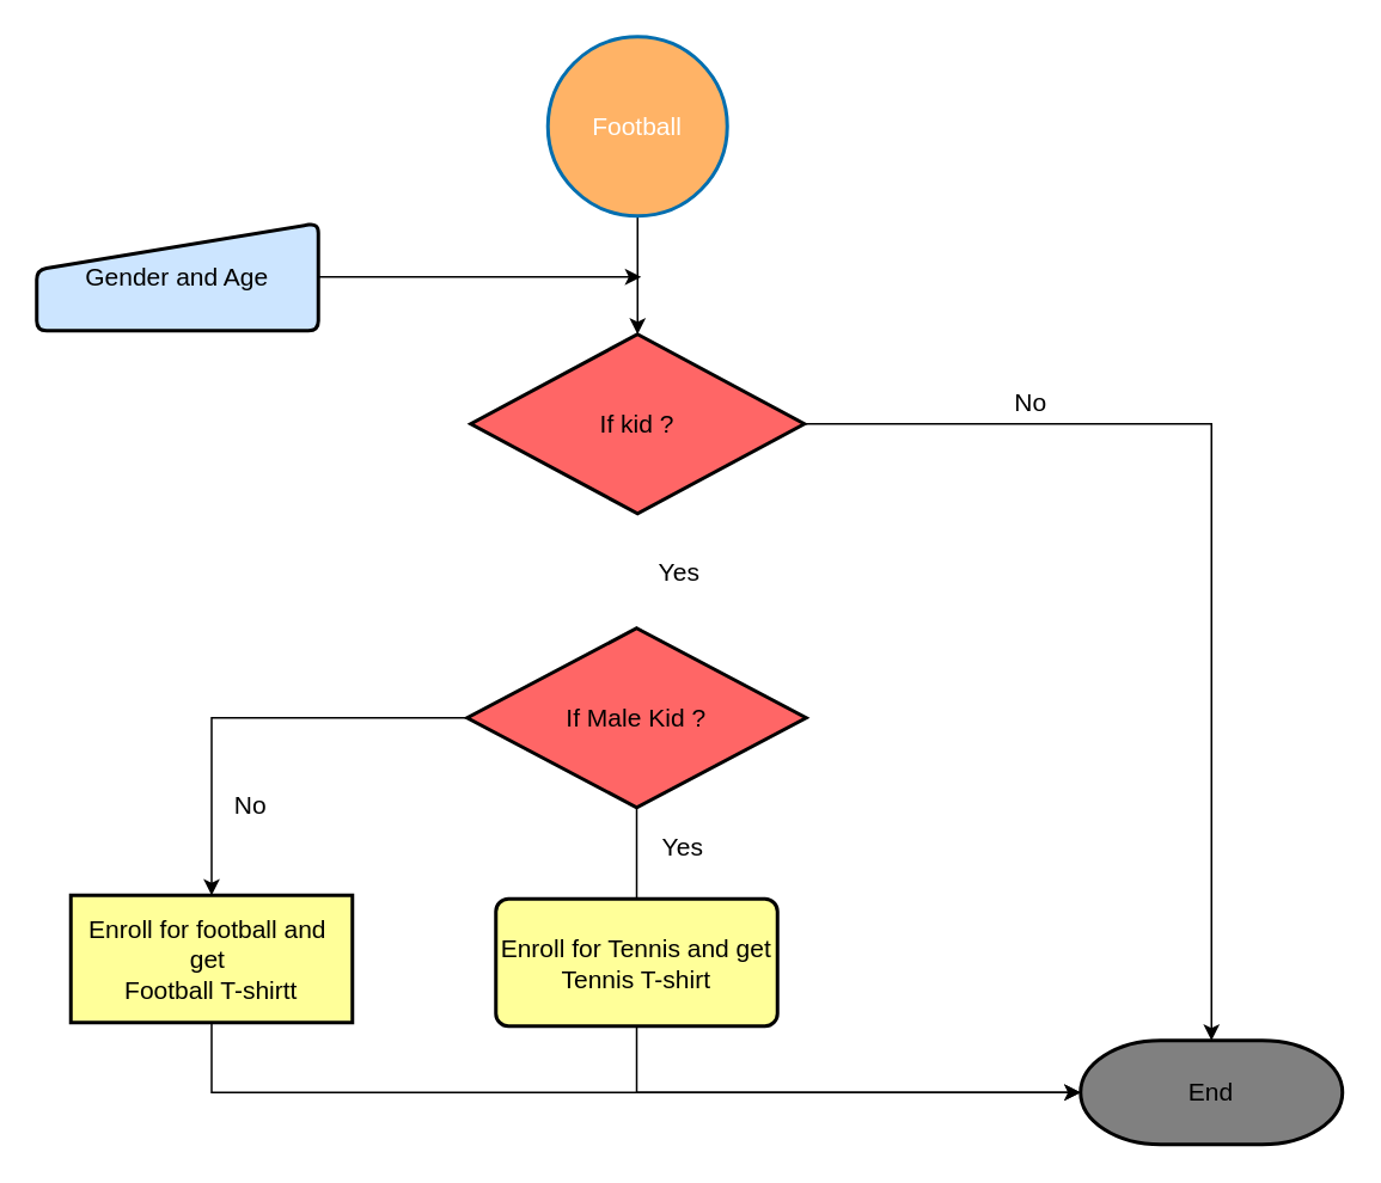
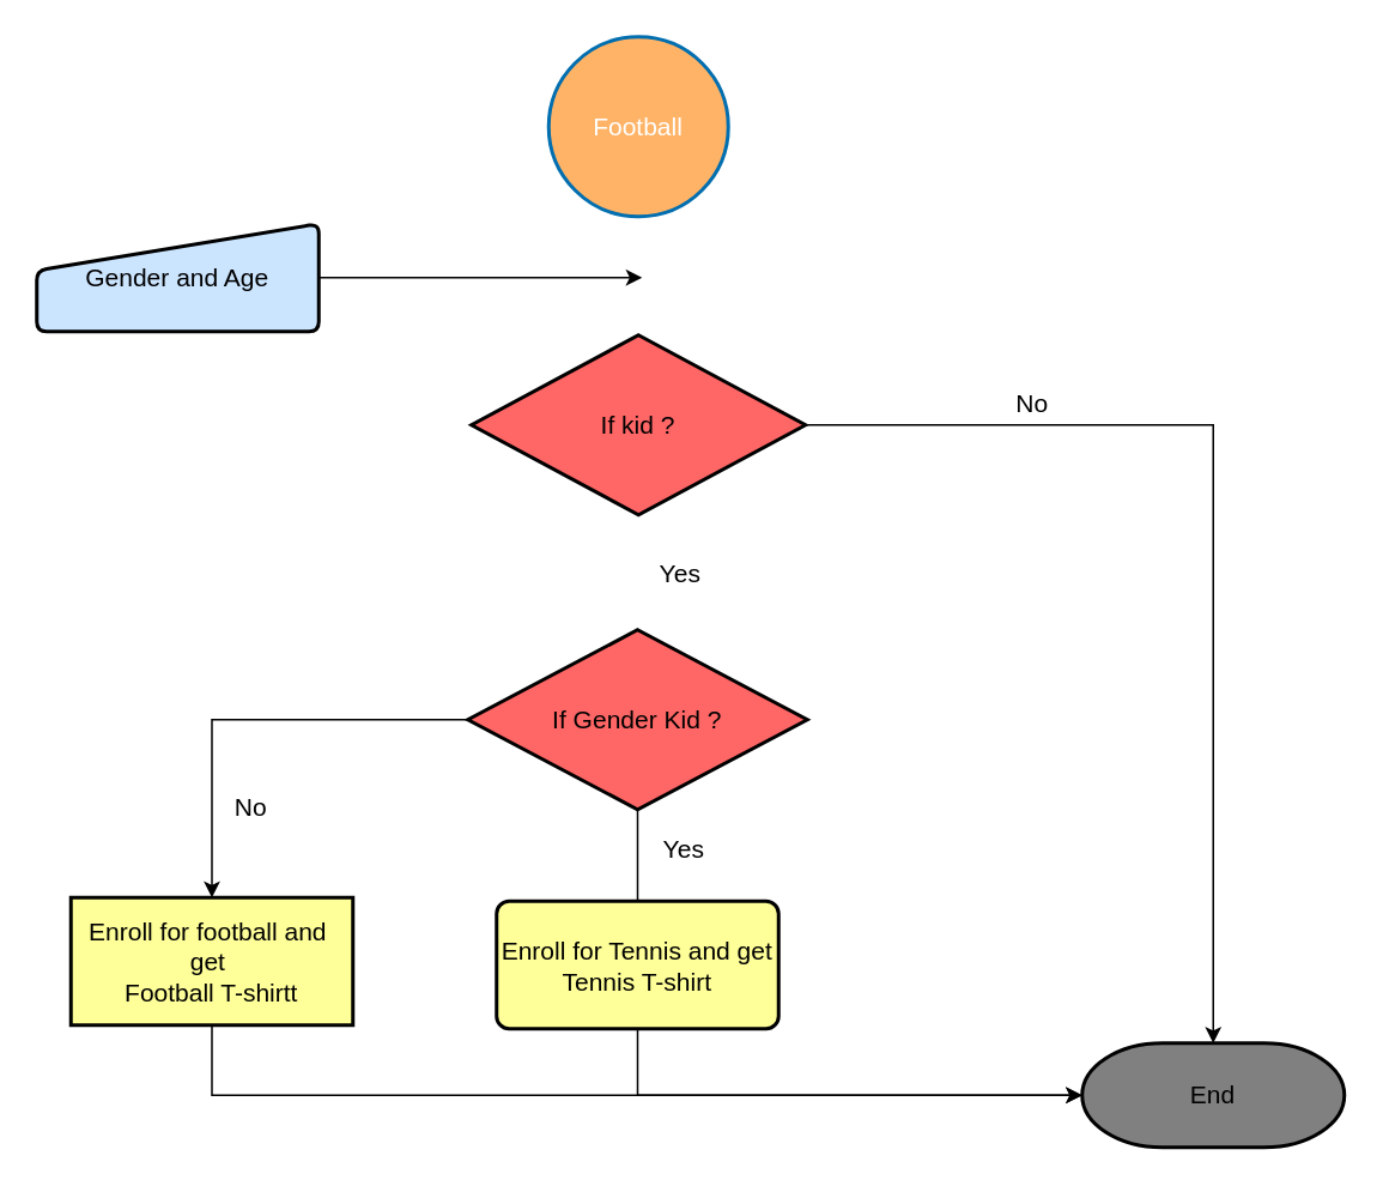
- <mxCell id="2" style="edgeStyle=orthogonalEdgeStyle;rounded=0;orthogonalLoop=1;jettySize=auto;html=1;" edge="1" parent="1" source="3" target="5"><mxGeometry relative="1" as="geometry" /></mxCell>
- <mxCell id="14" value="&lt;font style=&quot;font-size: 14px&quot;&gt;If Male Kid ?&lt;/font&gt;" style="strokeWidth=2;html=1;shape=mxgraph.flowchart.decision;whiteSpace=wrap;strokeColor=#000000;fillColor=#FF6666;" vertex="1" parent="1"><mxGeometry x="260" y="350" width="189" height="100" as="geometry" /></mxCell>
+ <mxCell id="14" value="&lt;font style=&quot;font-size: 14px&quot;&gt;If Gender Kid ?&lt;/font&gt;" style="strokeWidth=2;html=1;shape=mxgraph.flowchart.decision;whiteSpace=wrap;strokeColor=#000000;fillColor=#FF6666;" vertex="1" parent="1"><mxGeometry x="260" y="350" width="189" height="100" as="geometry" /></mxCell>
